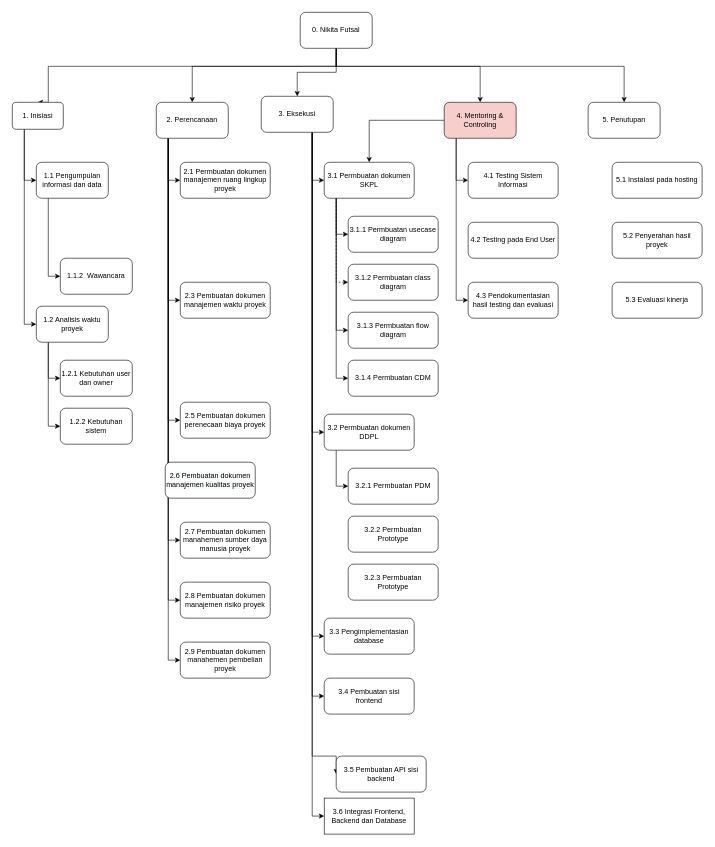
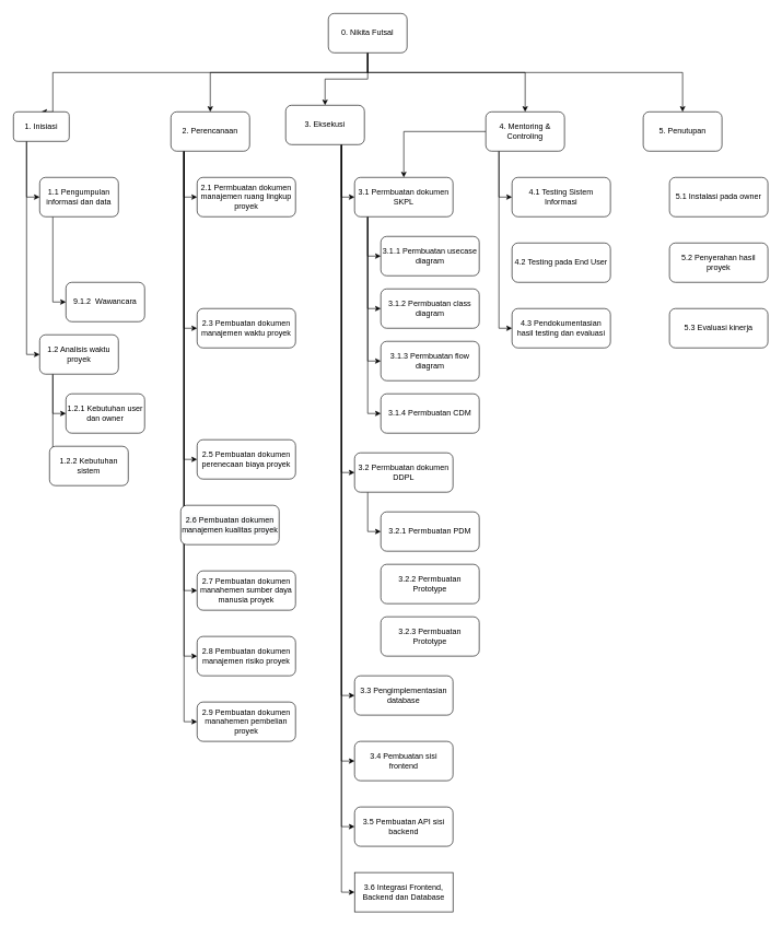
- <mxCell id="29" value="4. Mentoring &amp;amp; Controling" style="rounded=1;whiteSpace=wrap;html=1;fillColor=#f8cecc;" parent="1" vertex="1"><mxGeometry x="740" y="170" width="120" height="60" as="geometry" /></mxCell>
+ <mxCell id="29" value="4. Mentoring &amp;amp; Controling" style="rounded=1;whiteSpace=wrap;html=1;" parent="1" vertex="1"><mxGeometry x="740" y="170" width="120" height="60" as="geometry" /></mxCell>
- <mxCell id="67" value="5.1 Instalasi pada hosting" style="rounded=1;whiteSpace=wrap;html=1;gradientColor=none;" parent="1" vertex="1"><mxGeometry x="1020" y="270" width="150" height="60" as="geometry" /></mxCell>
+ <mxCell id="67" value="5.1 Instalasi pada owner" style="rounded=1;whiteSpace=wrap;html=1;gradientColor=none;" parent="1" vertex="1"><mxGeometry x="1020" y="270" width="150" height="60" as="geometry" /></mxCell>
- <mxCell id="36" value="1.1.2&amp;nbsp; Wawancara" style="rounded=1;whiteSpace=wrap;html=1;" parent="1" vertex="1"><mxGeometry x="100" y="430" width="120" height="60" as="geometry" /></mxCell>
+ <mxCell id="36" value="9.1.2&amp;nbsp; Wawancara" style="rounded=1;whiteSpace=wrap;html=1;" parent="1" vertex="1"><mxGeometry x="100" y="430" width="120" height="60" as="geometry" /></mxCell>
- <mxCell id="47" style="edgeStyle=orthogonalEdgeStyle;rounded=0;orthogonalLoop=1;jettySize=auto;html=1;entryX=0;entryY=0.5;entryDx=0;entryDy=0;dashed=1;" parent="1" source="50" target="52" edge="1"><mxGeometry relative="1" as="geometry"><Array as="points"><mxPoint x="560" y="470" /></Array></mxGeometry></mxCell>
+ <mxCell id="47" style="edgeStyle=orthogonalEdgeStyle;rounded=0;orthogonalLoop=1;jettySize=auto;html=1;entryX=0;entryY=0.5;entryDx=0;entryDy=0;" parent="1" source="50" target="52" edge="1"><mxGeometry relative="1" as="geometry"><Array as="points"><mxPoint x="560" y="470" /></Array></mxGeometry></mxCell>
- <mxCell id="38" value="1.2.2 Kebutuhan sistem" style="rounded=1;whiteSpace=wrap;html=1;" parent="1" vertex="1"><mxGeometry x="100" y="680" width="120" height="60" as="geometry" /></mxCell>
+ <mxCell id="38" value="1.2.2 Kebutuhan sistem" style="rounded=1;whiteSpace=wrap;html=1;" parent="1" vertex="1"><mxGeometry x="75" y="680" width="120" height="60" as="geometry" /></mxCell>
- <mxCell id="62" value="3.5 Pembuatan API sisi backend" style="rounded=1;whiteSpace=wrap;html=1;gradientColor=none;" parent="1" vertex="1"><mxGeometry x="560" y="1260" width="150" height="60" as="geometry" /></mxCell>
+ <mxCell id="62" value="3.5 Pembuatan API sisi backend" style="rounded=1;whiteSpace=wrap;html=1;gradientColor=none;" parent="1" vertex="1"><mxGeometry x="540" y="1230" width="150" height="60" as="geometry" /></mxCell>
